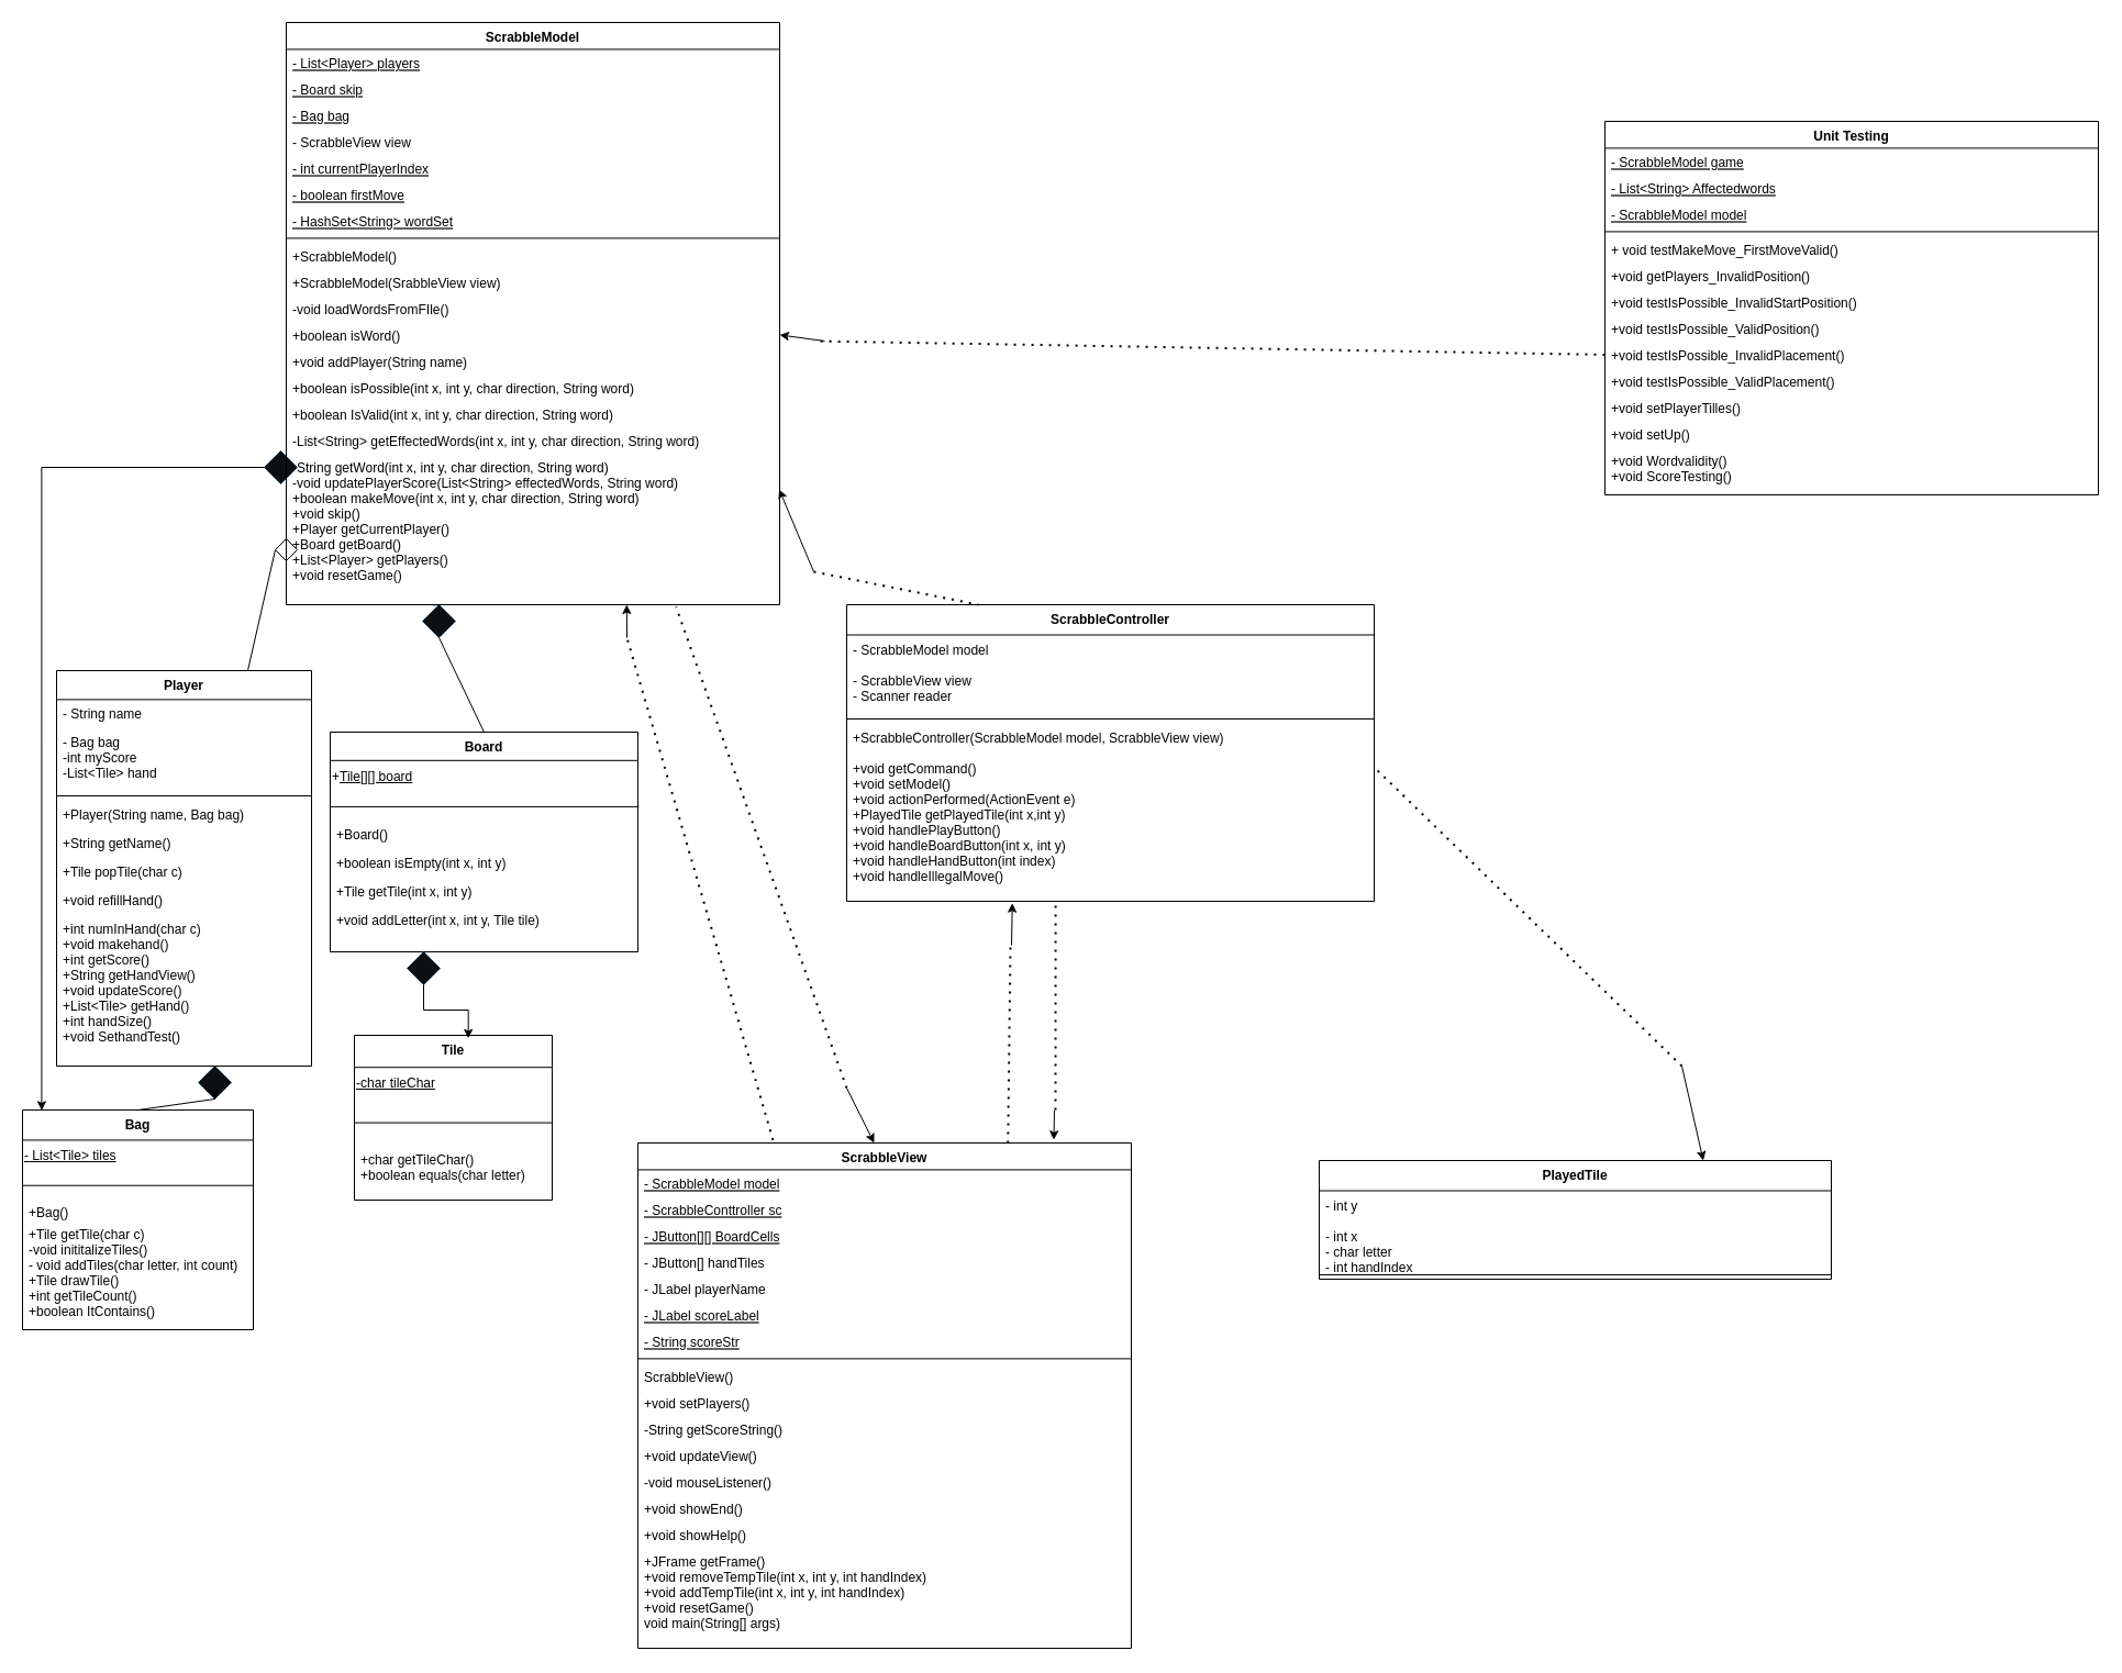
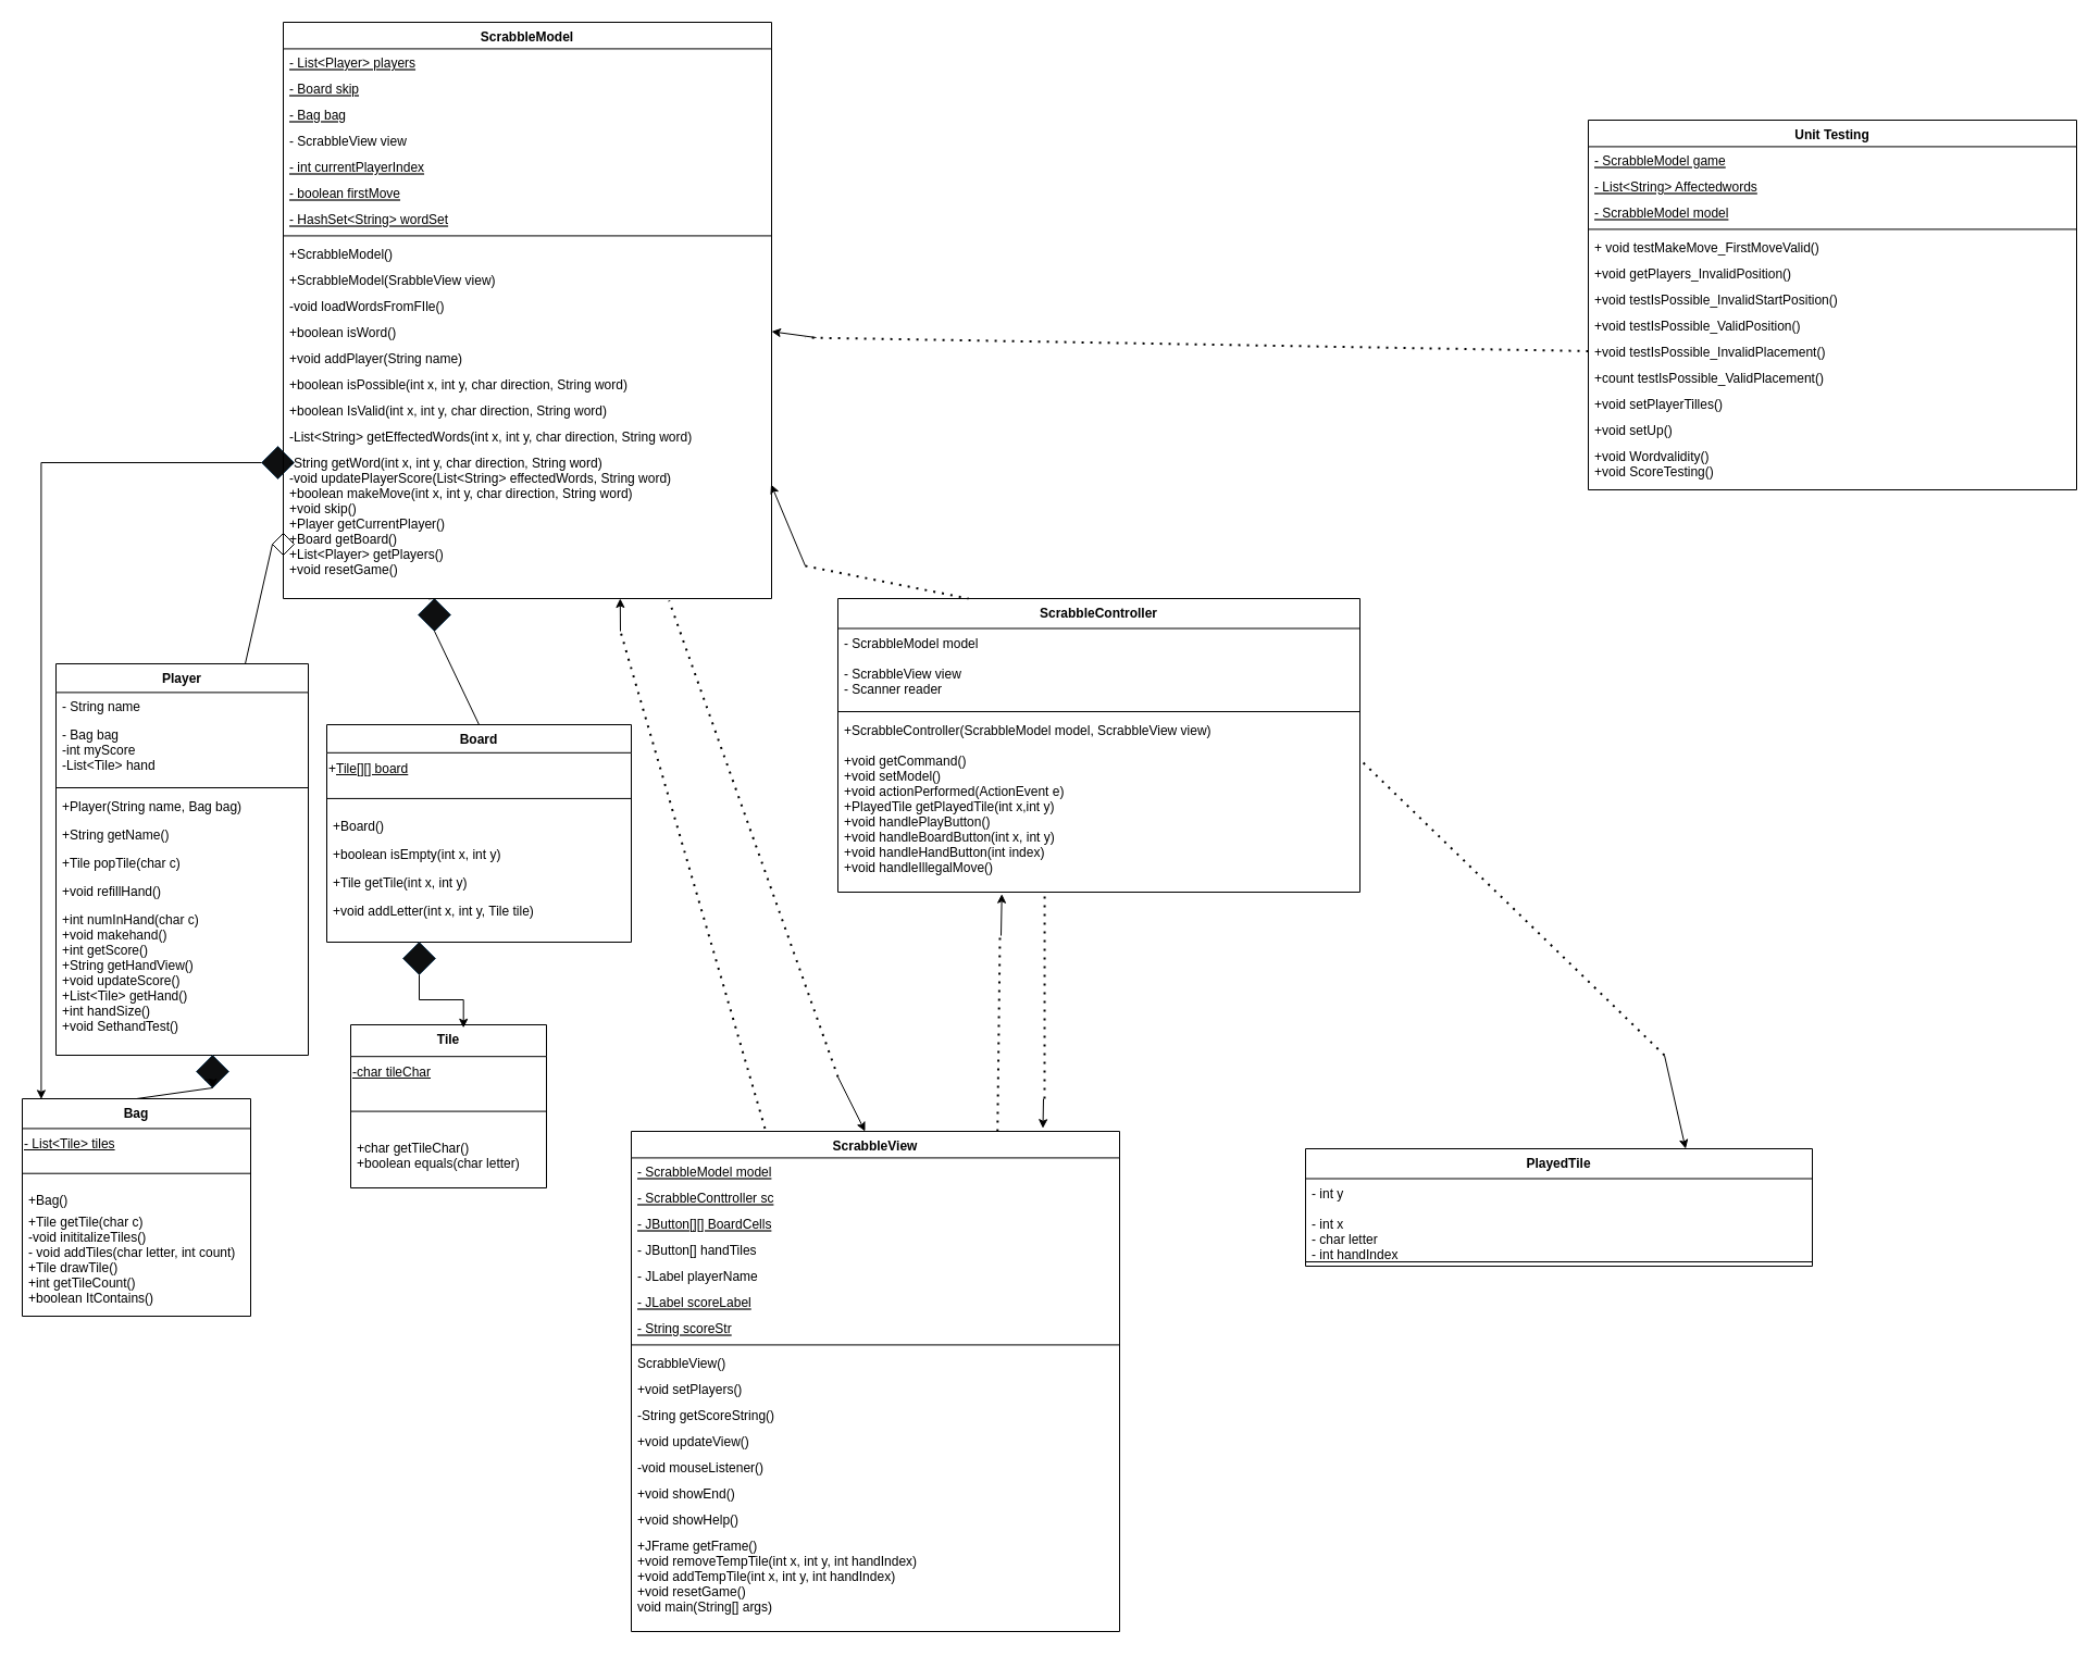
- <mxCell id="66" value="+void testIsPossible_ValidPlacement()" style="text;strokeColor=none;fillColor=none;align=left;verticalAlign=top;spacingLeft=4;spacingRight=4;overflow=hidden;rotatable=0;points=[[0,0.5],[1,0.5]];portConstraint=eastwest;" vertex="1" parent="56"><mxGeometry y="224.421" width="449" height="24" as="geometry" /></mxCell>
+ <mxCell id="66" value="+count testIsPossible_ValidPlacement()" style="text;strokeColor=none;fillColor=none;align=left;verticalAlign=top;spacingLeft=4;spacingRight=4;overflow=hidden;rotatable=0;points=[[0,0.5],[1,0.5]];portConstraint=eastwest;" vertex="1" parent="56"><mxGeometry y="224.421" width="449" height="24" as="geometry" /></mxCell>
